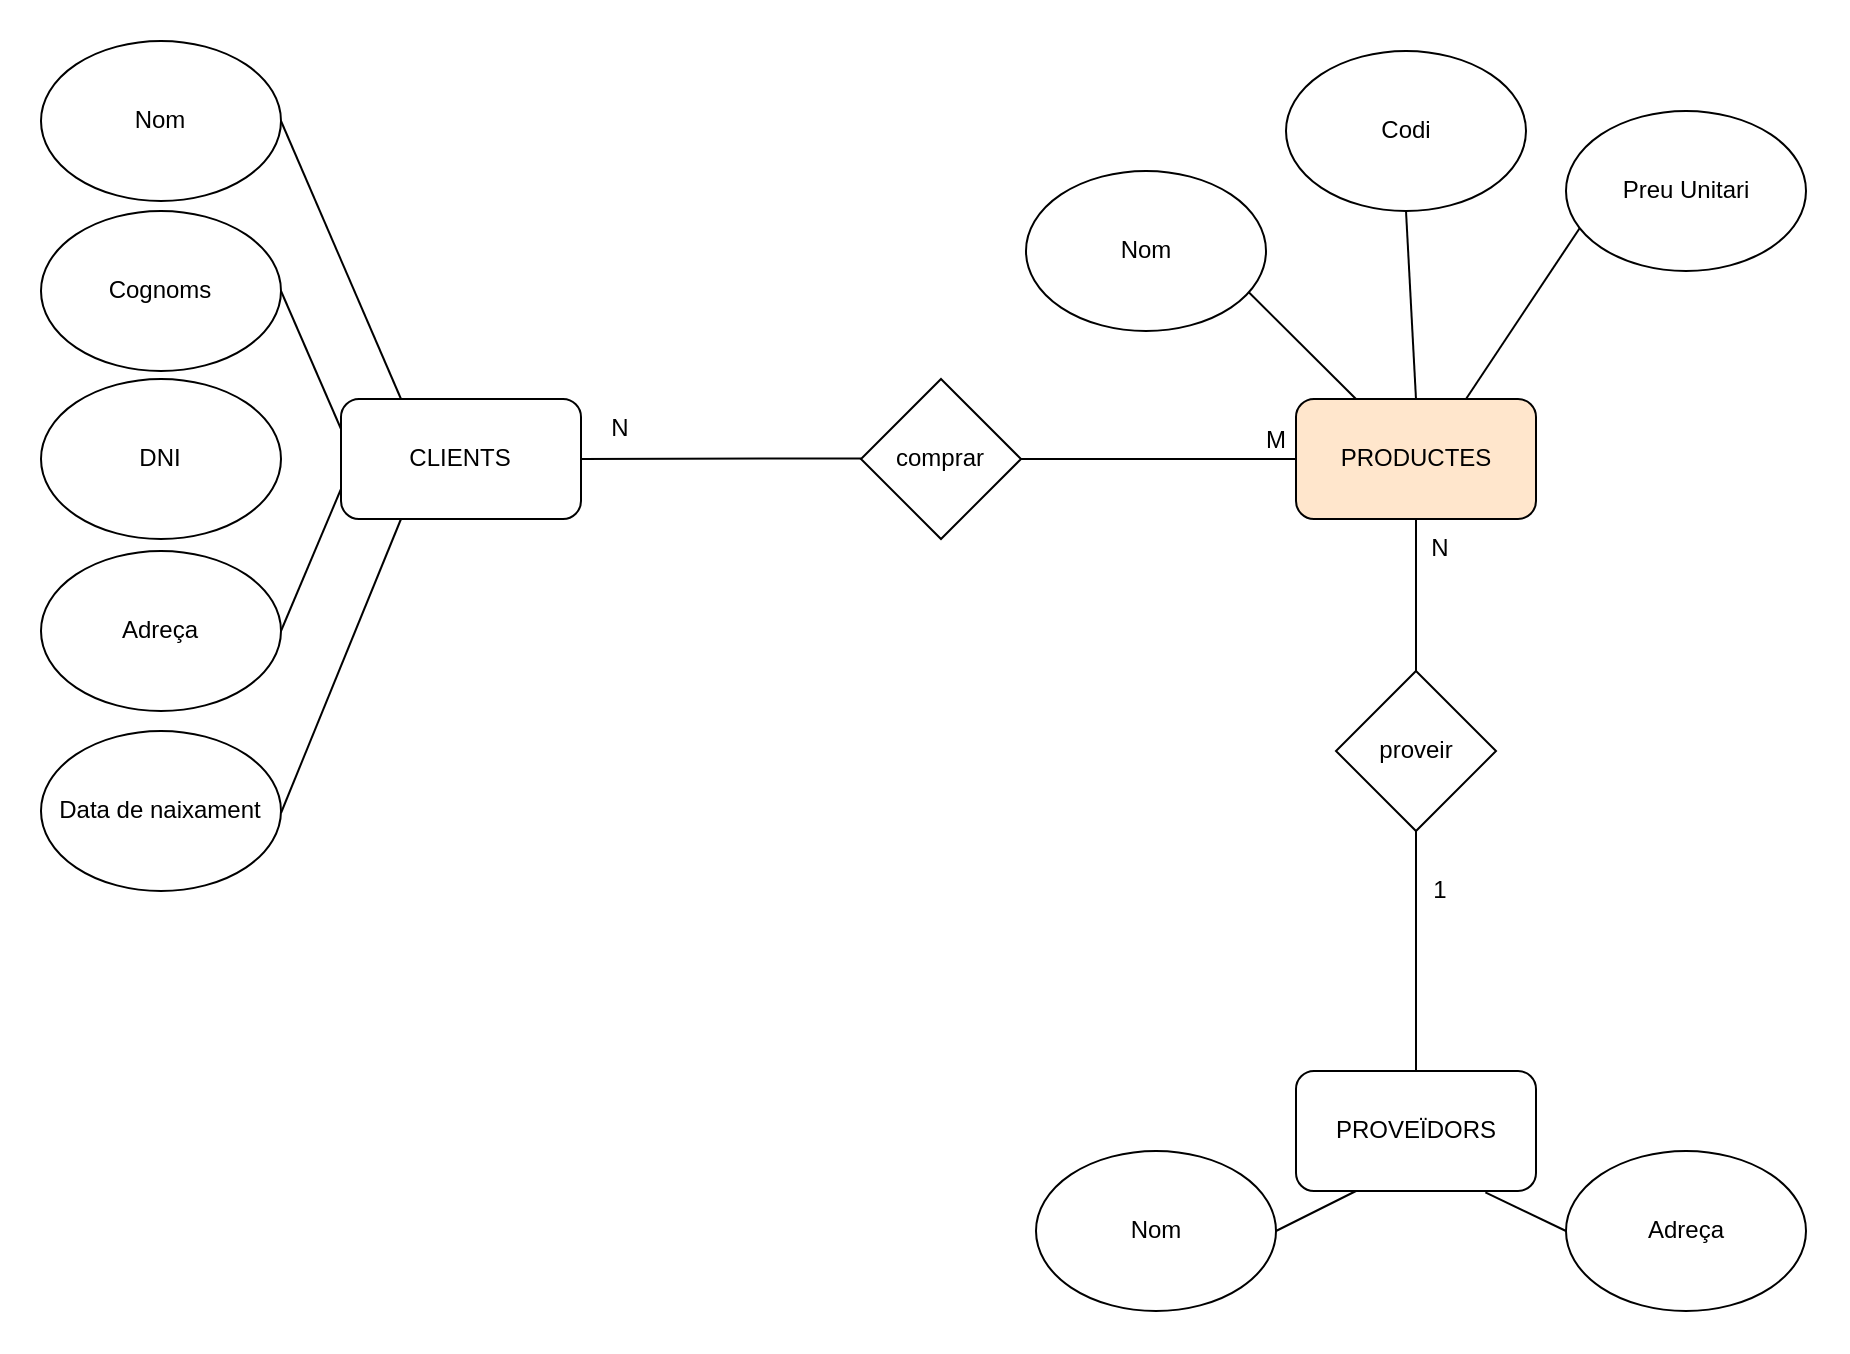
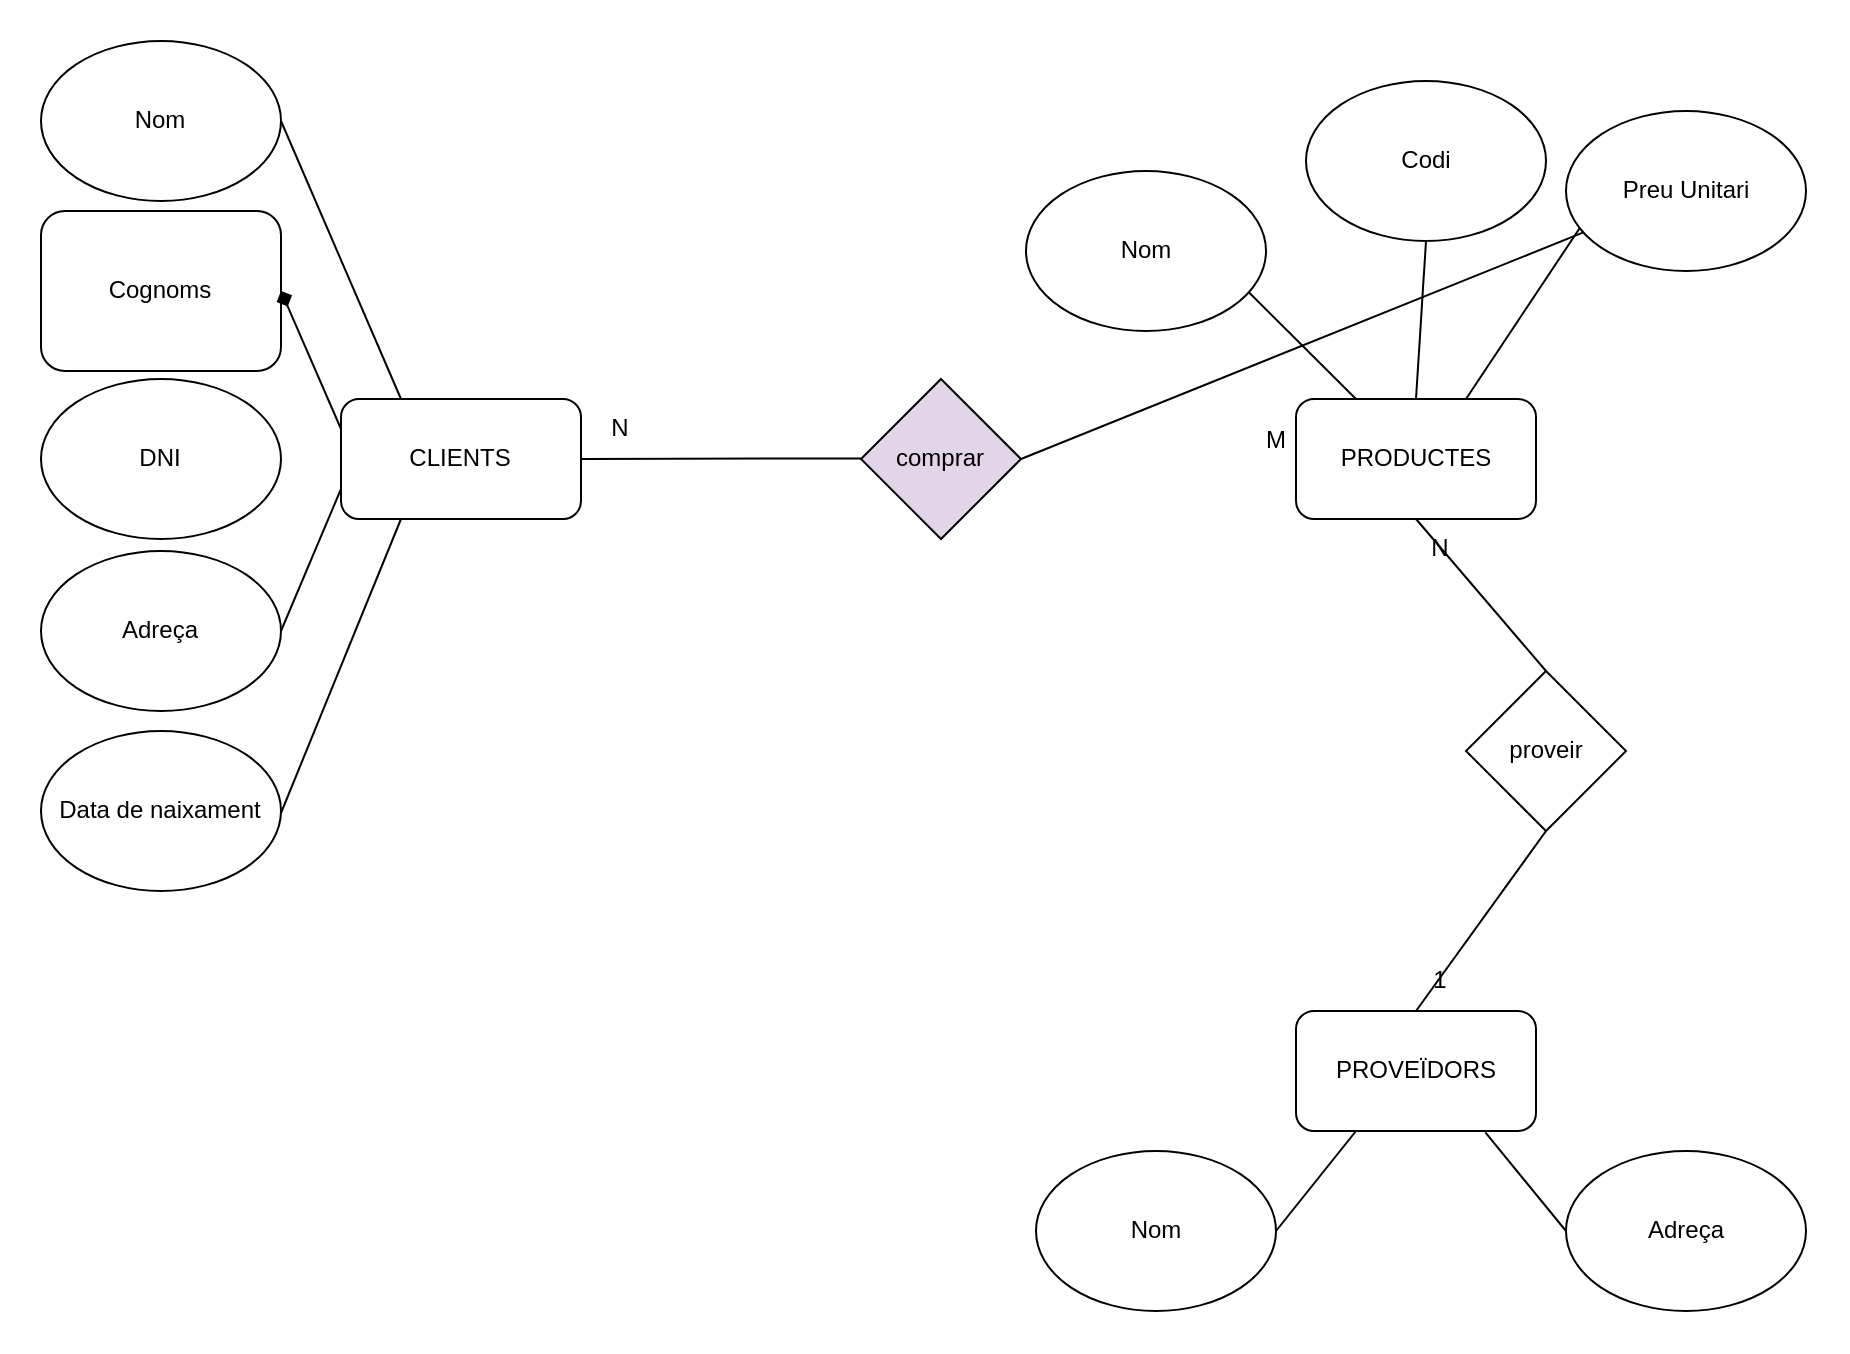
- <mxCell id="11" value="Codi" style="ellipse;whiteSpace=wrap;html=1;" vertex="1" parent="1"><mxGeometry x="642.5" y="25" width="120" height="80" as="geometry" /></mxCell>
+ <mxCell id="11" value="Codi" style="ellipse;whiteSpace=wrap;html=1;" vertex="1" parent="1"><mxGeometry x="652.5" y="40" width="120" height="80" as="geometry" /></mxCell>
- <mxCell id="29" value="Cognoms" style="ellipse;whiteSpace=wrap;html=1;" vertex="1" parent="1"><mxGeometry x="20" y="105" width="120" height="80" as="geometry" /></mxCell>
+ <mxCell id="29" value="Cognoms" style="whiteSpace=wrap;html=1;rounded=1;" vertex="1" parent="1"><mxGeometry x="20" y="105" width="120" height="80" as="geometry" /></mxCell>
- <mxCell id="31" value="" style="endArrow=none;html=1;rounded=0;entryX=1;entryY=0.5;entryDx=0;entryDy=0;exitX=0;exitY=0.25;exitDx=0;exitDy=0;" edge="1" parent="1" source="21" target="29"><mxGeometry width="50" height="50" relative="1" as="geometry"><mxPoint x="240" y="315" as="sourcePoint" /><mxPoint x="300" y="454" as="targetPoint" /></mxGeometry></mxCell>
+ <mxCell id="31" value="" style="endArrow=diamond;html=1;rounded=0;entryX=1;entryY=0.5;entryDx=0;entryDy=0;exitX=0;exitY=0.25;exitDx=0;exitDy=0;" edge="1" parent="1" source="21" target="29"><mxGeometry width="50" height="50" relative="1" as="geometry"><mxPoint x="240" y="315" as="sourcePoint" /><mxPoint x="300" y="454" as="targetPoint" /></mxGeometry></mxCell>
- <mxCell id="22" value="comprar" style="rhombus;whiteSpace=wrap;html=1;" vertex="1" parent="1"><mxGeometry x="430" y="189" width="80" height="80" as="geometry" /></mxCell>
+ <mxCell id="22" value="comprar" style="rhombus;whiteSpace=wrap;html=1;fillColor=#e1d5e7;" vertex="1" parent="1"><mxGeometry x="430" y="189" width="80" height="80" as="geometry" /></mxCell>
- <mxCell id="23" value="" style="endArrow=none;html=1;rounded=0;entryX=0;entryY=0.5;entryDx=0;entryDy=0;exitX=1;exitY=0.5;exitDx=0;exitDy=0;" edge="1" parent="1" source="22" target="6"><mxGeometry width="50" height="50" relative="1" as="geometry"><mxPoint x="460" y="255" as="sourcePoint" /><mxPoint x="510" y="205" as="targetPoint" /></mxGeometry></mxCell>
+ <mxCell id="23" value="" style="endArrow=none;html=1;rounded=0;exitX=1;exitY=0.5;exitDx=0;exitDy=0;" edge="1" parent="1" source="22" target="12"><mxGeometry width="50" height="50" relative="1" as="geometry"><mxPoint x="460" y="255" as="sourcePoint" /><mxPoint x="510" y="205" as="targetPoint" /></mxGeometry></mxCell>
- <mxCell id="6" value="PRODUCTES" style="rounded=1;whiteSpace=wrap;html=1;fillColor=#ffe6cc;" vertex="1" parent="1"><mxGeometry x="647.5" y="199" width="120" height="60" as="geometry" /></mxCell>
+ <mxCell id="6" value="PRODUCTES" style="rounded=1;whiteSpace=wrap;html=1;" vertex="1" parent="1"><mxGeometry x="647.5" y="199" width="120" height="60" as="geometry" /></mxCell>
- <mxCell id="18" value="proveir" style="rhombus;whiteSpace=wrap;html=1;" vertex="1" parent="1"><mxGeometry x="667.5" y="335" width="80" height="80" as="geometry" /></mxCell>
+ <mxCell id="18" value="proveir" style="rhombus;whiteSpace=wrap;html=1;" vertex="1" parent="1"><mxGeometry x="732.5" y="335" width="80" height="80" as="geometry" /></mxCell>
- <mxCell id="4" value="1" style="text;html=1;align=center;verticalAlign=middle;whiteSpace=wrap;rounded=0;" parent="1" vertex="1"><mxGeometry x="690" y="430" width="60" height="30" as="geometry" /></mxCell>
+ <mxCell id="4" value="1" style="text;html=1;align=center;verticalAlign=middle;whiteSpace=wrap;rounded=0;" parent="1" vertex="1"><mxGeometry x="690" y="475" width="60" height="30" as="geometry" /></mxCell>
- <mxCell id="13" value="PROVEÏDORS" style="rounded=1;whiteSpace=wrap;html=1;" vertex="1" parent="1"><mxGeometry x="647.5" y="535" width="120" height="60" as="geometry" /></mxCell>
+ <mxCell id="13" value="PROVEÏDORS" style="rounded=1;whiteSpace=wrap;html=1;" vertex="1" parent="1"><mxGeometry x="647.5" y="505" width="120" height="60" as="geometry" /></mxCell>
